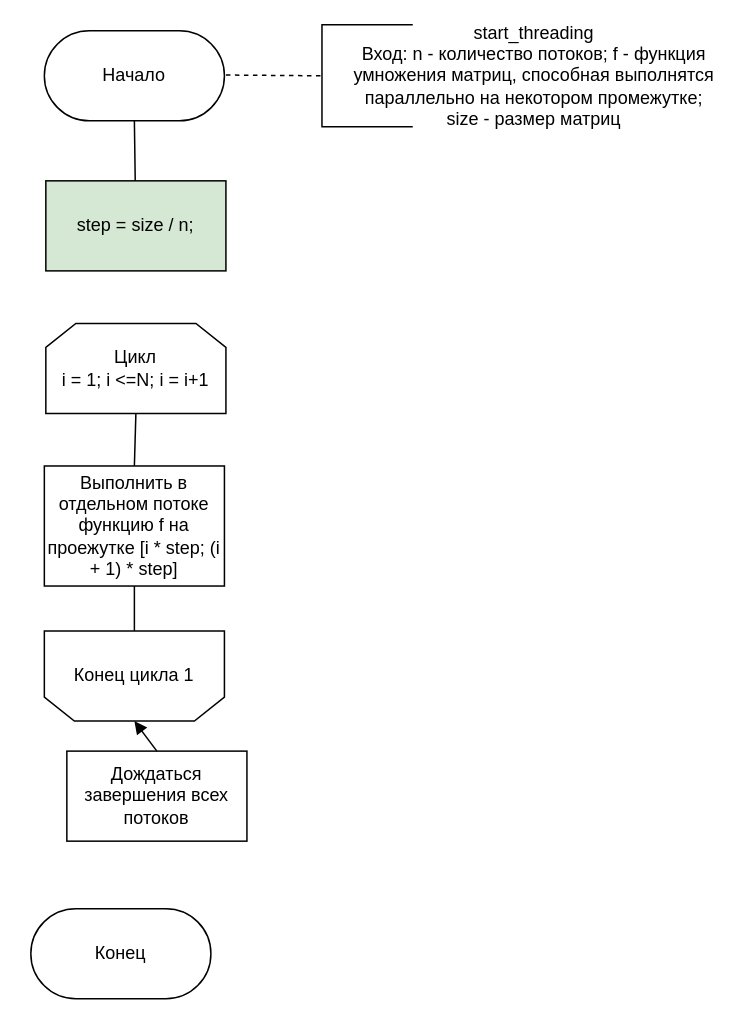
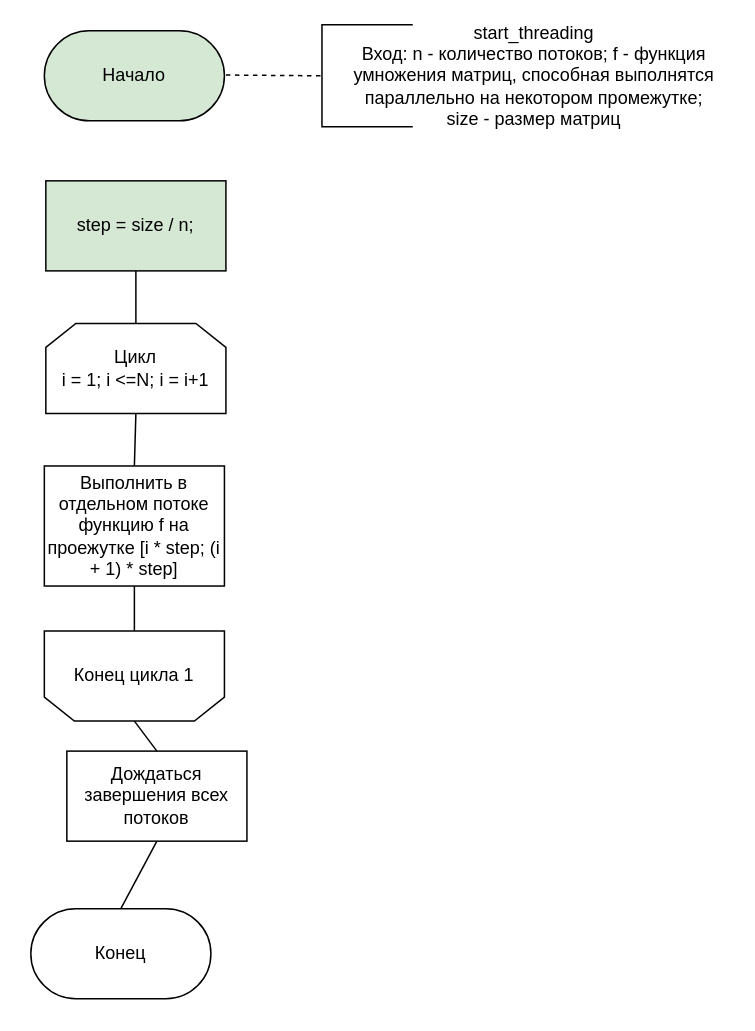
- <mxCell id="2" value="Начало" style="rounded=1;whiteSpace=wrap;html=1;arcSize=50;" parent="1" vertex="1"><mxGeometry x="29" y="20" width="120" height="60" as="geometry" /></mxCell>
+ <mxCell id="2" value="Начало" style="rounded=1;whiteSpace=wrap;html=1;arcSize=50;fillColor=#d5e8d4;" parent="1" vertex="1"><mxGeometry x="29" y="20" width="120" height="60" as="geometry" /></mxCell>
- <mxCell id="10" value="" style="endArrow=none;html=1;entryX=0.5;entryY=1;entryDx=0;entryDy=0;" edge="1" parent="1" source="5" target="2"><mxGeometry width="50" height="50" relative="1" as="geometry"><mxPoint x="-110" y="220" as="sourcePoint" /><mxPoint x="-60" y="170" as="targetPoint" /></mxGeometry></mxCell>
+ <mxCell id="11" value="" style="endArrow=none;html=1;entryX=0.5;entryY=1;entryDx=0;entryDy=0;" edge="1" parent="1" source="4" target="5"><mxGeometry width="50" height="50" relative="1" as="geometry"><mxPoint x="-100" y="360" as="sourcePoint" /><mxPoint x="-50" y="310" as="targetPoint" /></mxGeometry></mxCell>
- <mxCell id="16" value="" style="endArrow=block;html=1;entryX=0.5;entryY=0;entryDx=0;entryDy=0;exitX=0.5;exitY=0;exitDx=0;exitDy=0;" edge="1" parent="1" source="13" target="6"><mxGeometry width="50" height="50" relative="1" as="geometry"><mxPoint x="-180" y="560" as="sourcePoint" /><mxPoint x="-130" y="510" as="targetPoint" /></mxGeometry></mxCell>
+ <mxCell id="16" value="" style="endArrow=none;html=1;entryX=0.5;entryY=0;entryDx=0;entryDy=0;exitX=0.5;exitY=0;exitDx=0;exitDy=0;" edge="1" parent="1" source="13" target="6"><mxGeometry width="50" height="50" relative="1" as="geometry"><mxPoint x="-180" y="560" as="sourcePoint" /><mxPoint x="-130" y="510" as="targetPoint" /></mxGeometry></mxCell>
+ <mxCell id="17" value="" style="endArrow=none;html=1;entryX=0.5;entryY=1;entryDx=0;entryDy=0;exitX=0.5;exitY=0;exitDx=0;exitDy=0;" edge="1" parent="1" source="7" target="13"><mxGeometry width="50" height="50" relative="1" as="geometry"><mxPoint x="-100" y="610" as="sourcePoint" /><mxPoint x="-50" y="560" as="targetPoint" /></mxGeometry></mxCell>
